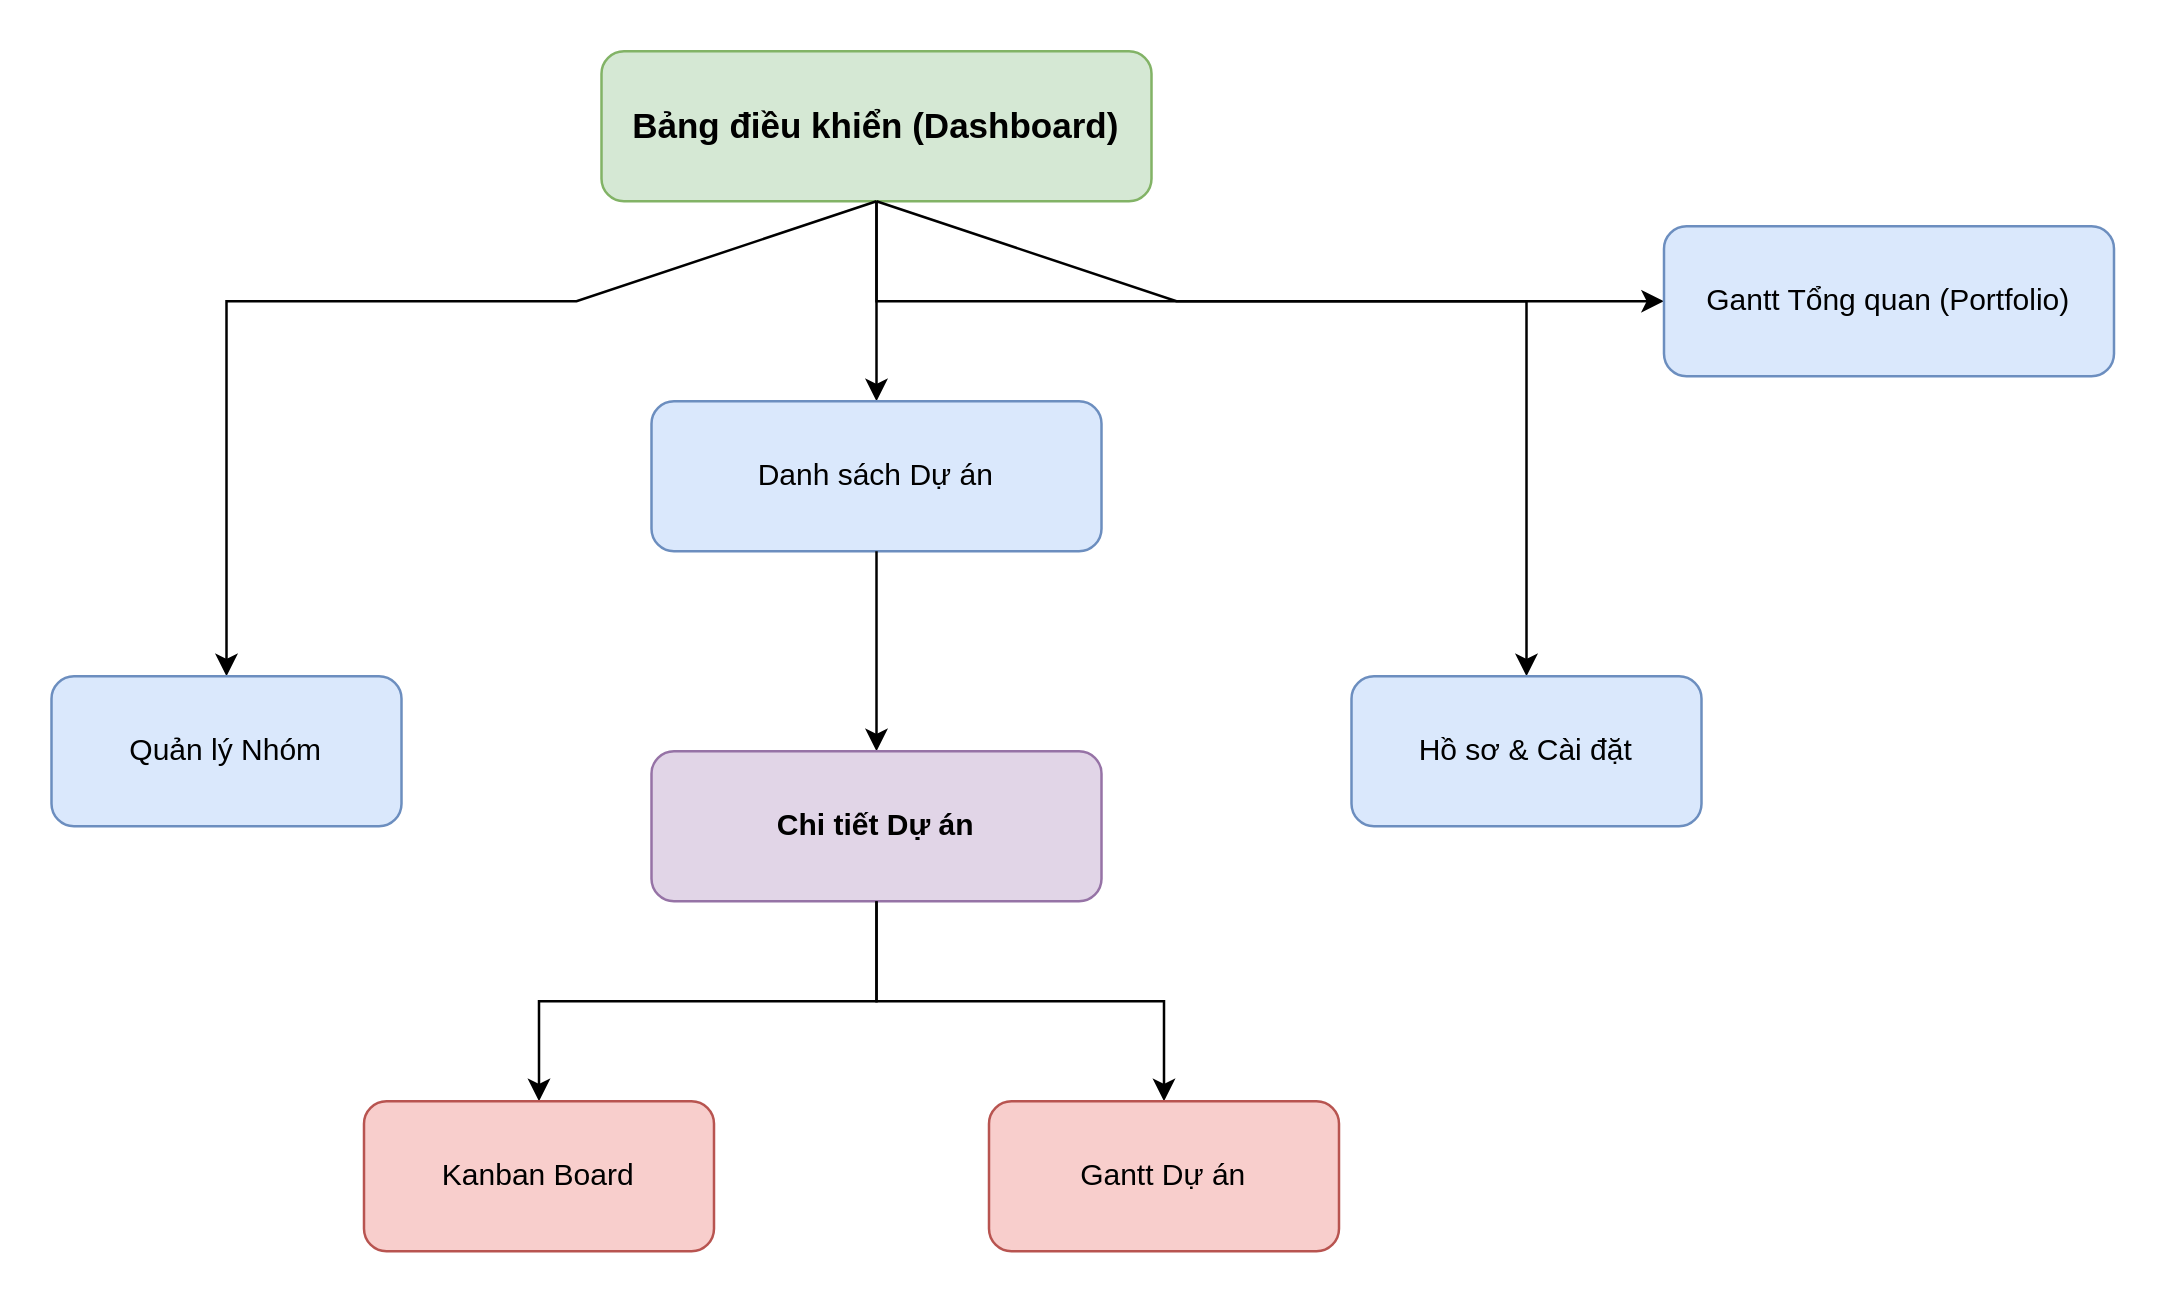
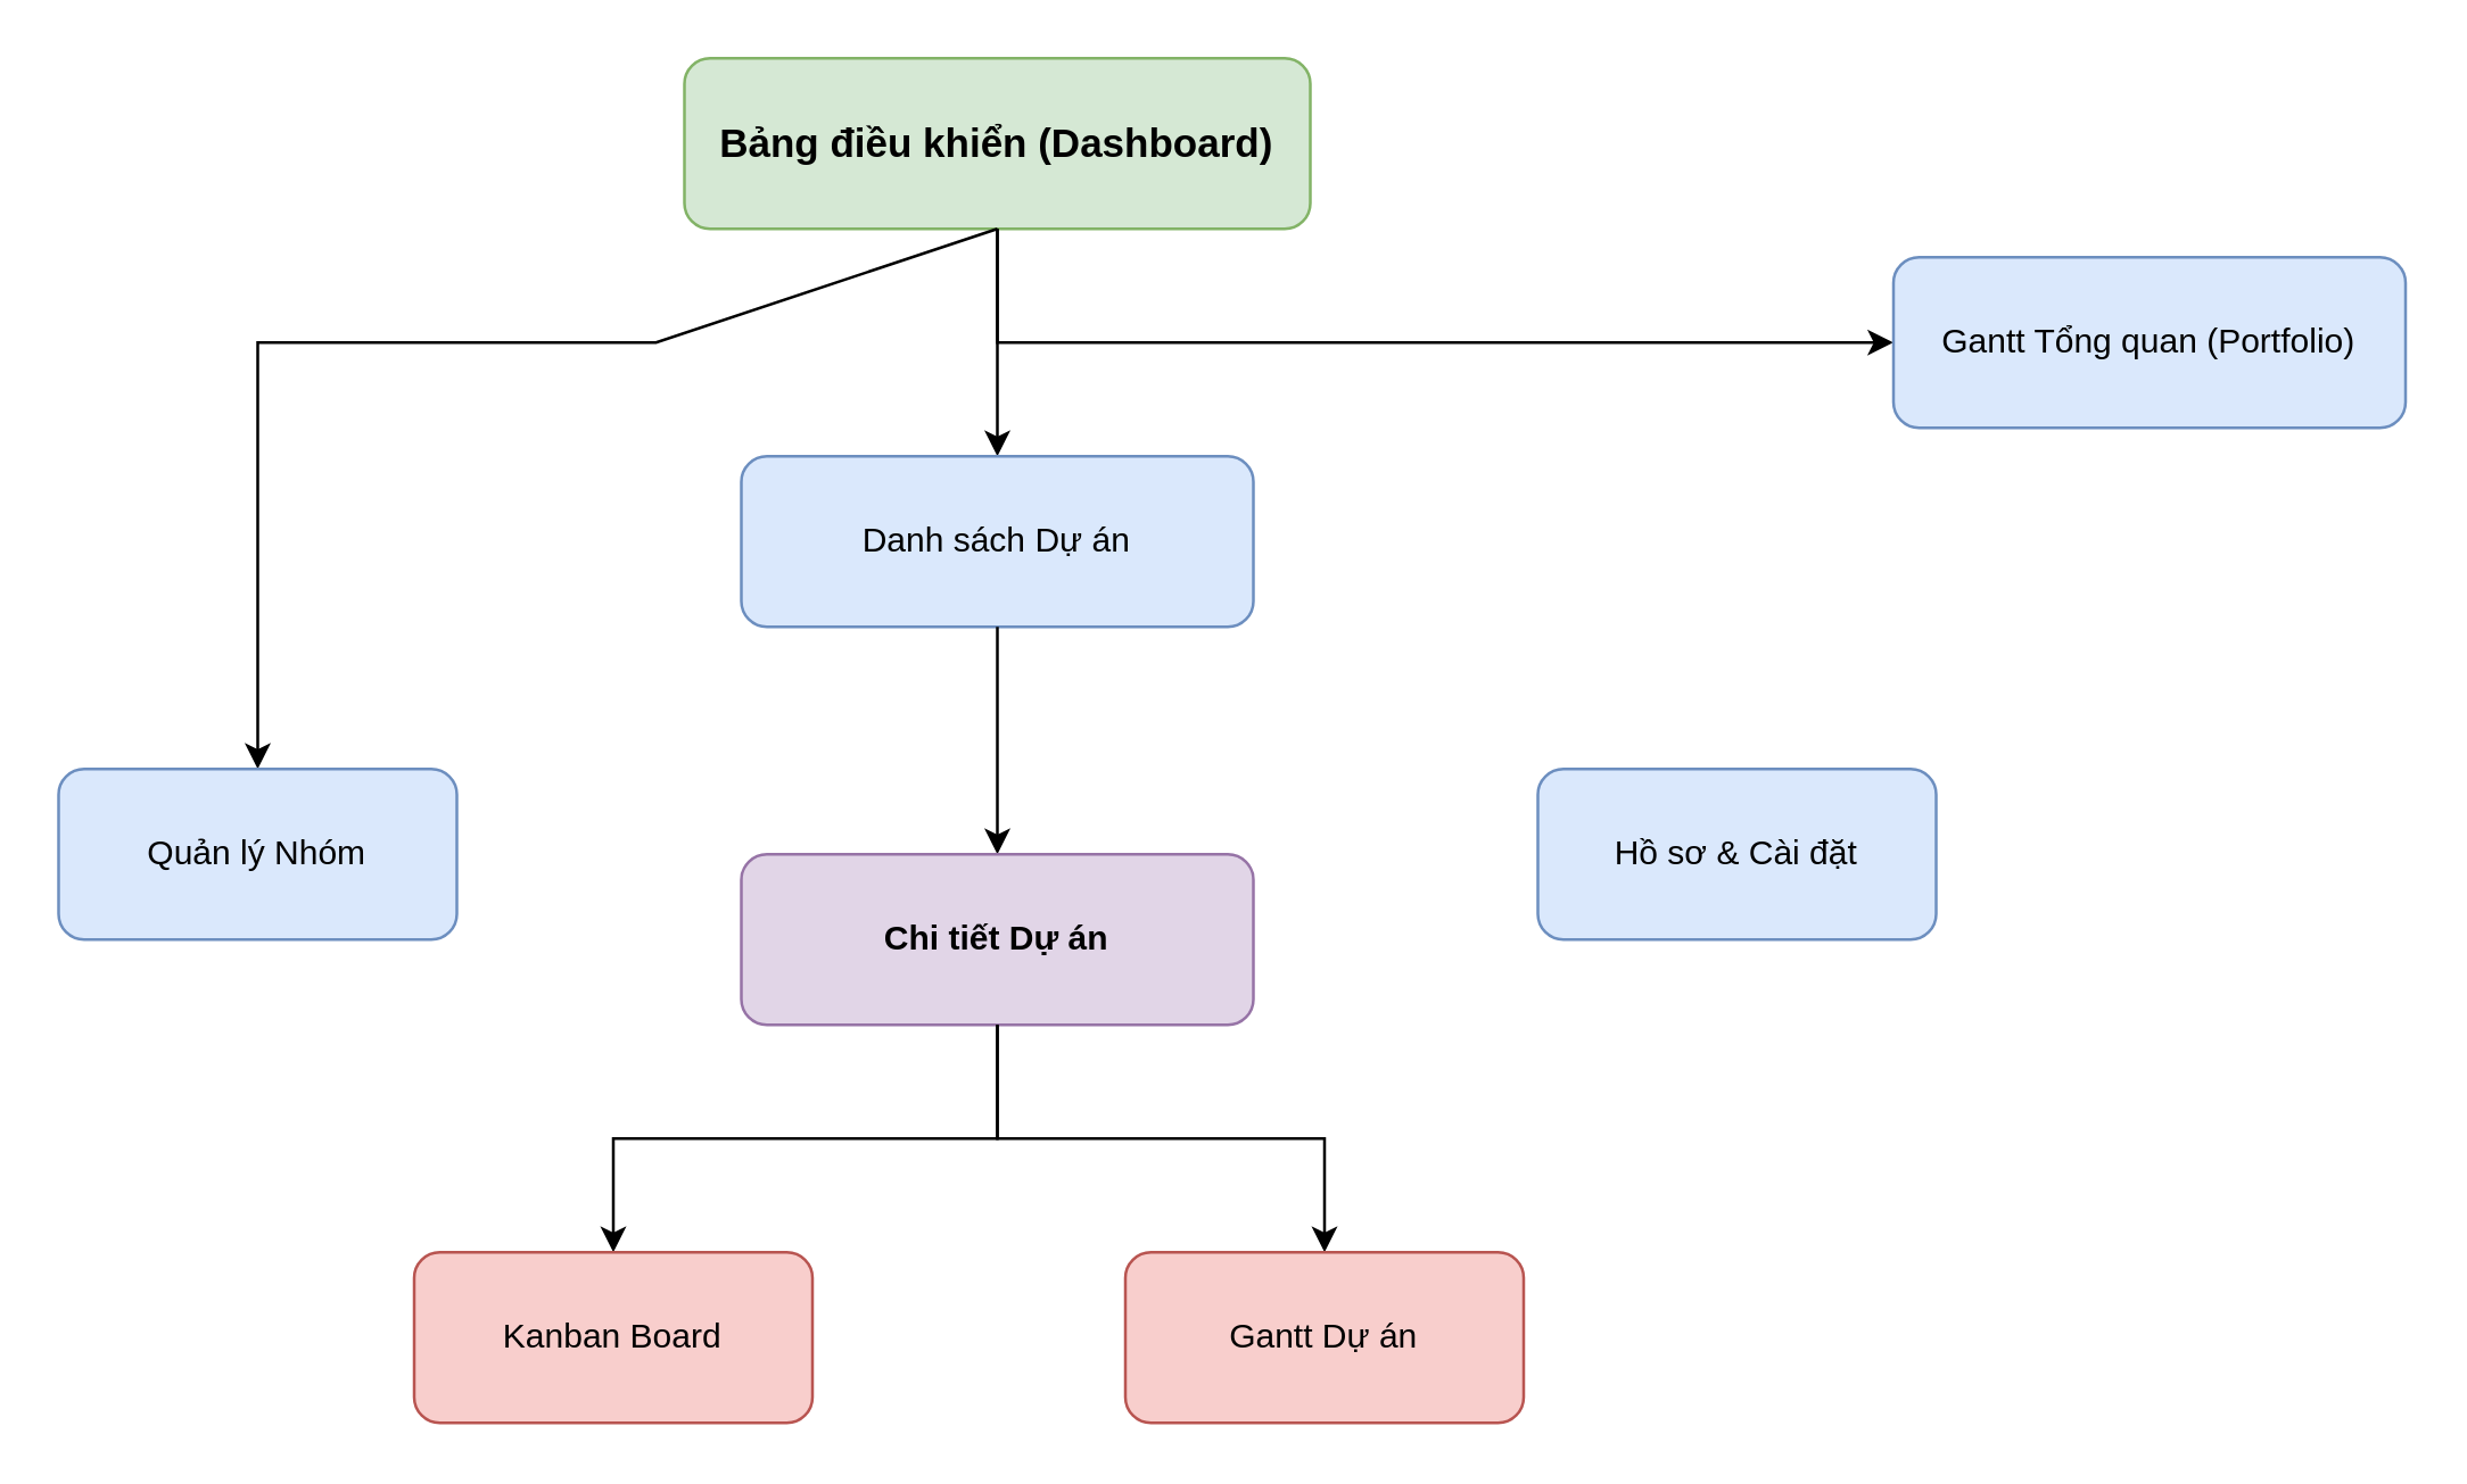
- <mxCell id="15" value="" style="endArrow=classic;html=1;rounded=0;exitX=0.5;exitY=1;exitDx=0;exitDy=0;" parent="1" source="2" target="16" edge="1"><mxGeometry width="50" height="50" relative="1" as="geometry"><mxPoint x="470" y="90" as="sourcePoint" /><mxPoint x="610" y="270" as="targetPoint" /><Array as="points"><mxPoint x="470" y="120" /><mxPoint x="610" y="120" /><mxPoint x="610" y="270" /></Array></mxGeometry></mxCell>
